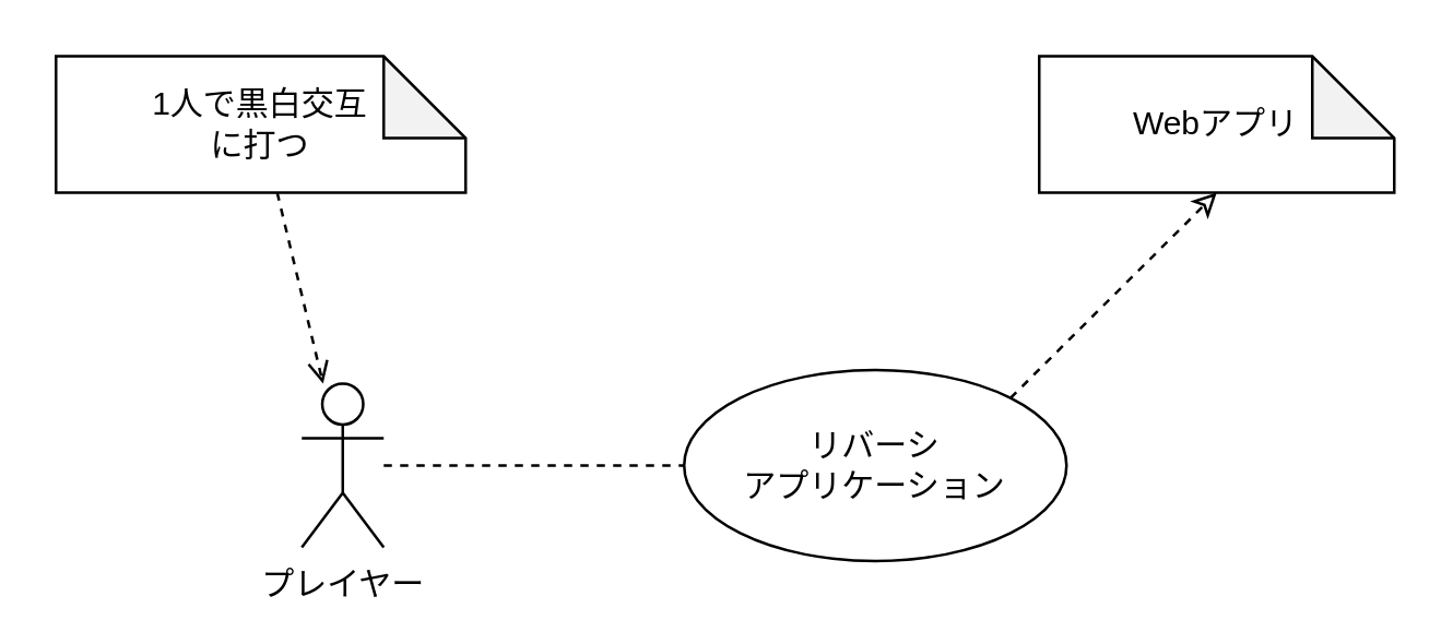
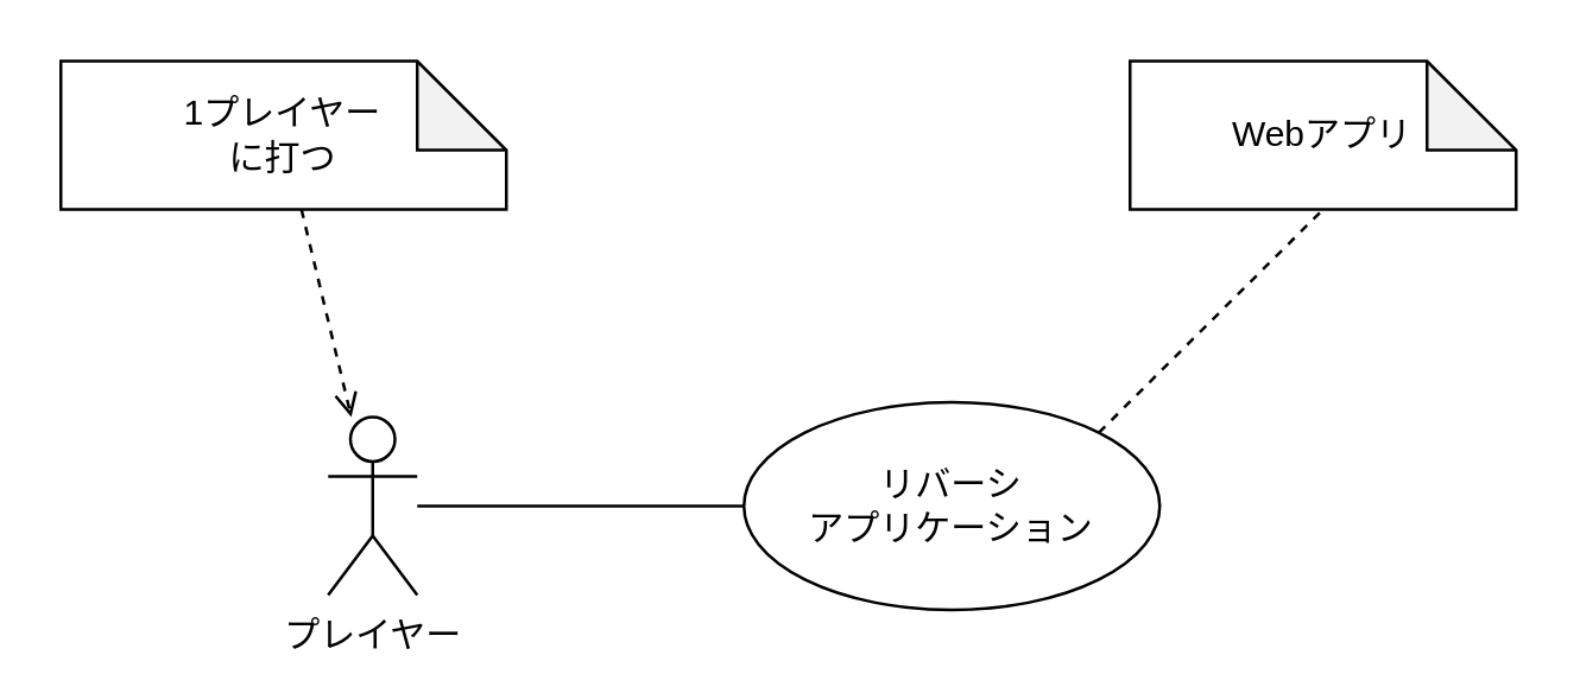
- <mxCell id="8" value="1人で黒白交互&lt;br&gt;に打つ" style="shape=note;whiteSpace=wrap;html=1;backgroundOutline=1;darkOpacity=0.05;" vertex="1" parent="1"><mxGeometry x="20" y="20" width="150" height="50" as="geometry" /></mxCell>
+ <mxCell id="8" value="1プレイヤー&lt;br&gt;に打つ" style="shape=note;whiteSpace=wrap;html=1;backgroundOutline=1;darkOpacity=0.05;" vertex="1" parent="1"><mxGeometry x="20" y="20" width="150" height="50" as="geometry" /></mxCell>
- <mxCell id="2" style="edgeStyle=none;html=1;exitX=1;exitY=0;exitDx=0;exitDy=0;entryX=0.5;entryY=1;entryDx=0;entryDy=0;entryPerimeter=0;strokeColor=default;endArrow=classic;endFill=0;dashed=1;" edge="1" parent="1" source="3" target="6"><mxGeometry relative="1" as="geometry" /></mxCell>
+ <mxCell id="2" style="edgeStyle=none;html=1;exitX=1;exitY=0;exitDx=0;exitDy=0;entryX=0.5;entryY=1;entryDx=0;entryDy=0;entryPerimeter=0;strokeColor=default;endArrow=none;endFill=0;dashed=1;" edge="1" parent="1" source="3" target="6"><mxGeometry relative="1" as="geometry" /></mxCell>
- <mxCell id="4" value="" style="edgeStyle=none;html=1;strokeColor=default;endArrow=none;endFill=0;dashed=1;" edge="1" parent="1" source="5" target="3"><mxGeometry relative="1" as="geometry" /></mxCell>
+ <mxCell id="4" value="" style="edgeStyle=none;html=1;strokeColor=default;endArrow=none;endFill=0;" edge="1" parent="1" source="5" target="3"><mxGeometry relative="1" as="geometry" /></mxCell>
